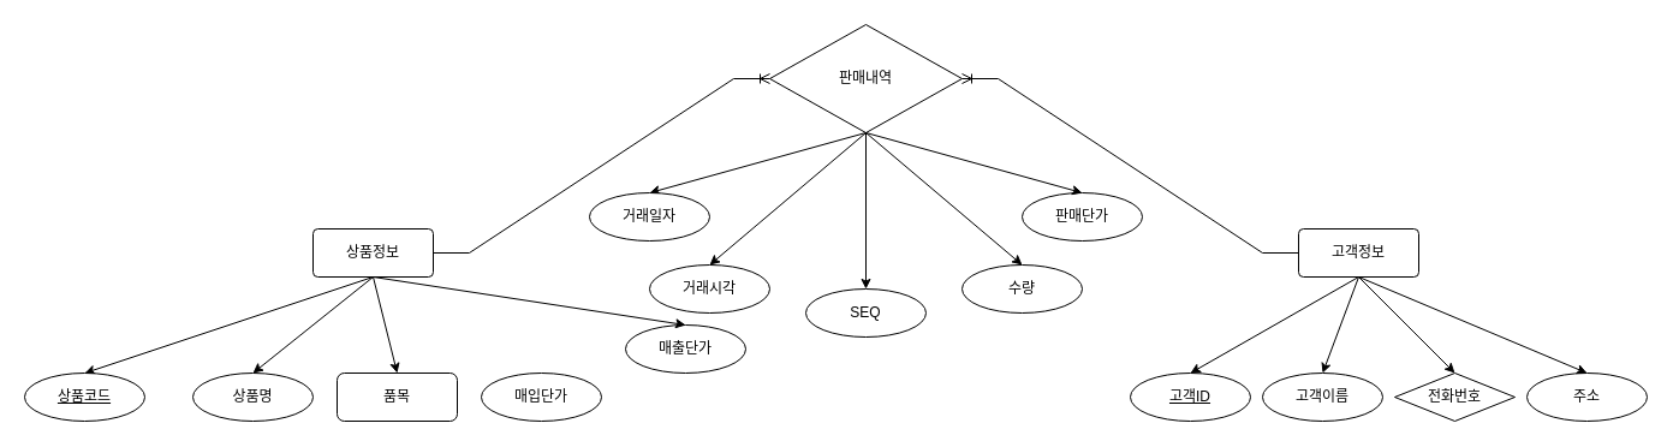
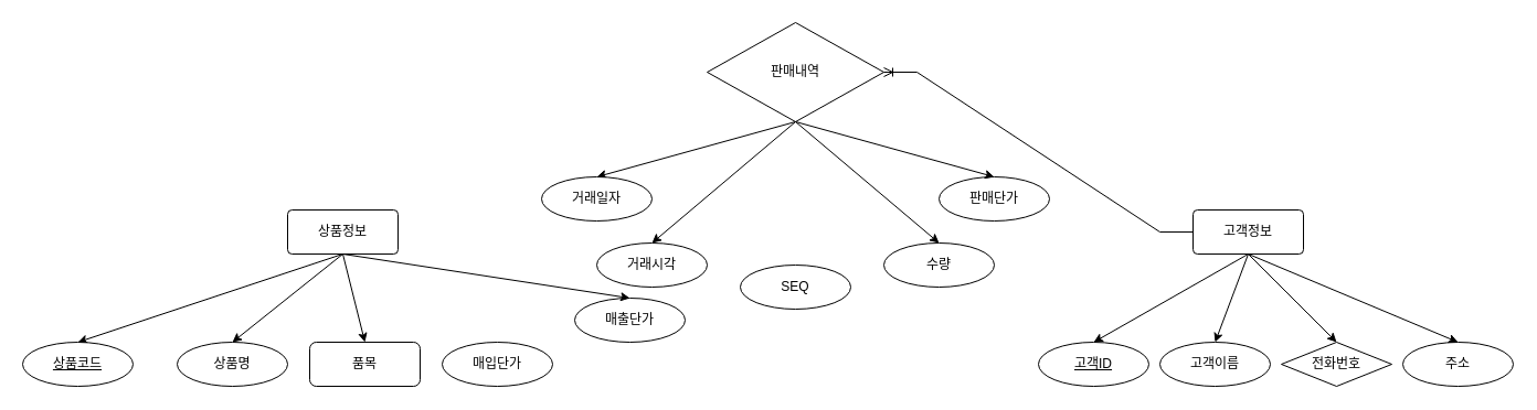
- <mxCell id="14" value="" style="edgeStyle=entityRelationEdgeStyle;fontSize=12;html=1;endArrow=ERoneToMany;rounded=0;entryX=0;entryY=0.5;entryDx=0;entryDy=0;exitX=1;exitY=0.5;exitDx=0;exitDy=0;" edge="1" parent="1" source="18" target="3"><mxGeometry width="100" height="100" relative="1" as="geometry"><mxPoint x="350" y="240" as="sourcePoint" /><mxPoint x="970" y="160" as="targetPoint" /></mxGeometry></mxCell>
- <mxCell id="10" style="rounded=0;orthogonalLoop=1;jettySize=auto;html=1;entryX=0.5;entryY=0;entryDx=0;entryDy=0;exitX=0.5;exitY=1;exitDx=0;exitDy=0;" edge="1" parent="1" source="3" target="6"><mxGeometry relative="1" as="geometry"><mxPoint x="730" y="160" as="sourcePoint" /><mxPoint x="550" y="220" as="targetPoint" /></mxGeometry></mxCell>
